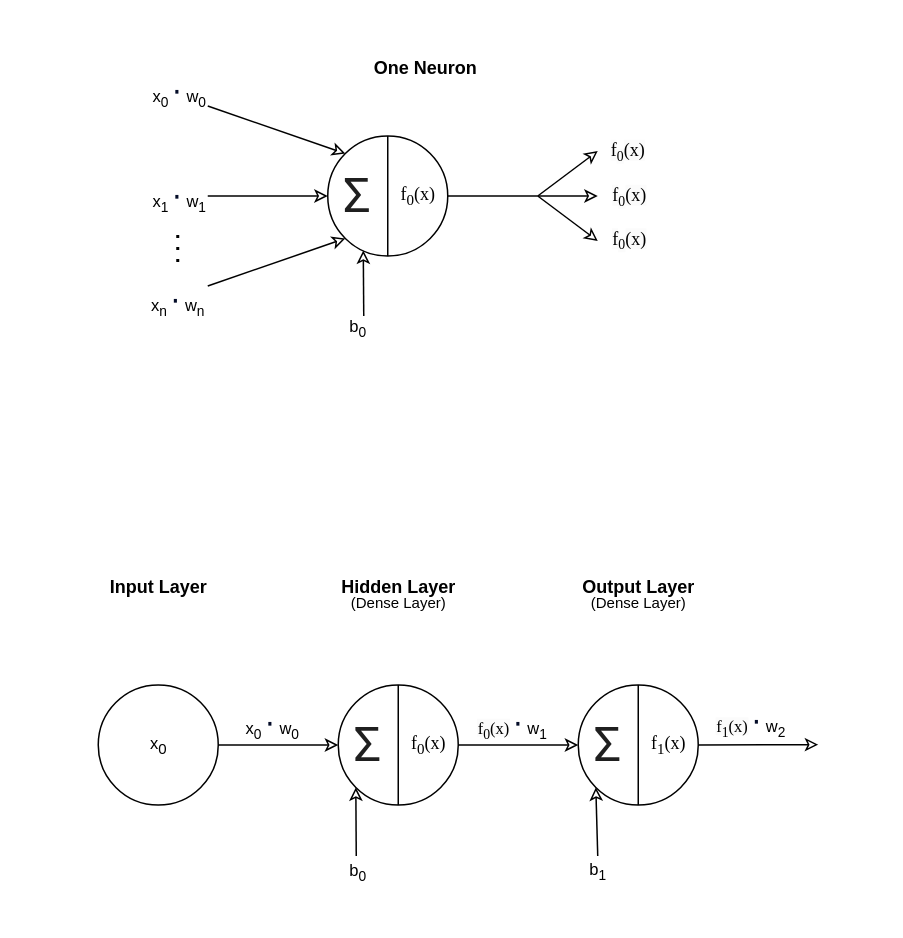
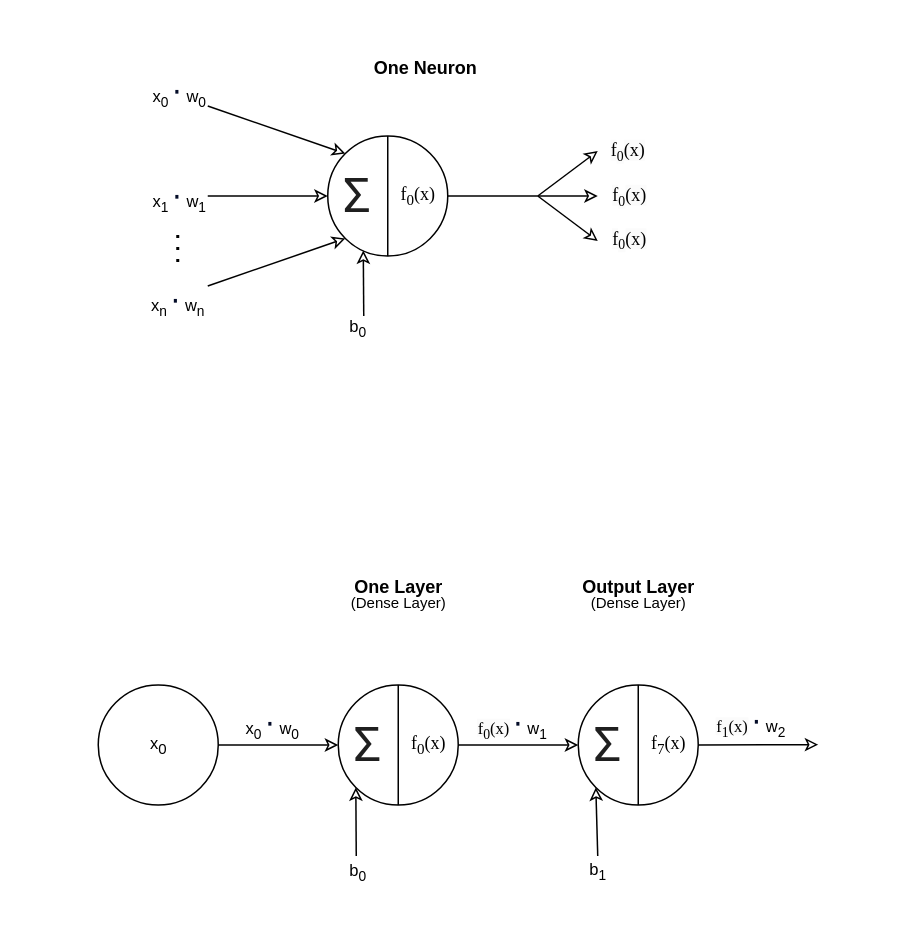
- <mxCell id="52" value="Input Layer" style="text;html=1;align=center;verticalAlign=middle;resizable=0;points=[];autosize=1;strokeColor=none;fillColor=none;fontStyle=1" parent="1" vertex="1"><mxGeometry x="65" y="376" width="80" height="30" as="geometry" /></mxCell>
- <mxCell id="51" value="Hidden Layer" style="text;html=1;align=center;verticalAlign=middle;resizable=0;points=[];autosize=1;strokeColor=none;fillColor=none;fontStyle=1" parent="1" vertex="1"><mxGeometry x="220" y="376" width="90" height="30" as="geometry" /></mxCell>
+ <mxCell id="51" value="One Layer" style="text;html=1;align=center;verticalAlign=middle;resizable=0;points=[];autosize=1;strokeColor=none;fillColor=none;fontStyle=1" parent="1" vertex="1"><mxGeometry x="220" y="376" width="90" height="30" as="geometry" /></mxCell>
- <mxCell id="44" value="f&lt;sub&gt;1&lt;/sub&gt;(x)" style="text;html=1;align=center;verticalAlign=middle;whiteSpace=wrap;rounded=0;fontFamily=Lucida Console;" parent="40" vertex="1"><mxGeometry x="43" y="32.5" width="35" height="15" as="geometry" /></mxCell>
+ <mxCell id="44" value="f&lt;sub&gt;7&lt;/sub&gt;(x)" style="text;html=1;align=center;verticalAlign=middle;whiteSpace=wrap;rounded=0;fontFamily=Lucida Console;" parent="40" vertex="1"><mxGeometry x="43" y="32.5" width="35" height="15" as="geometry" /></mxCell>
